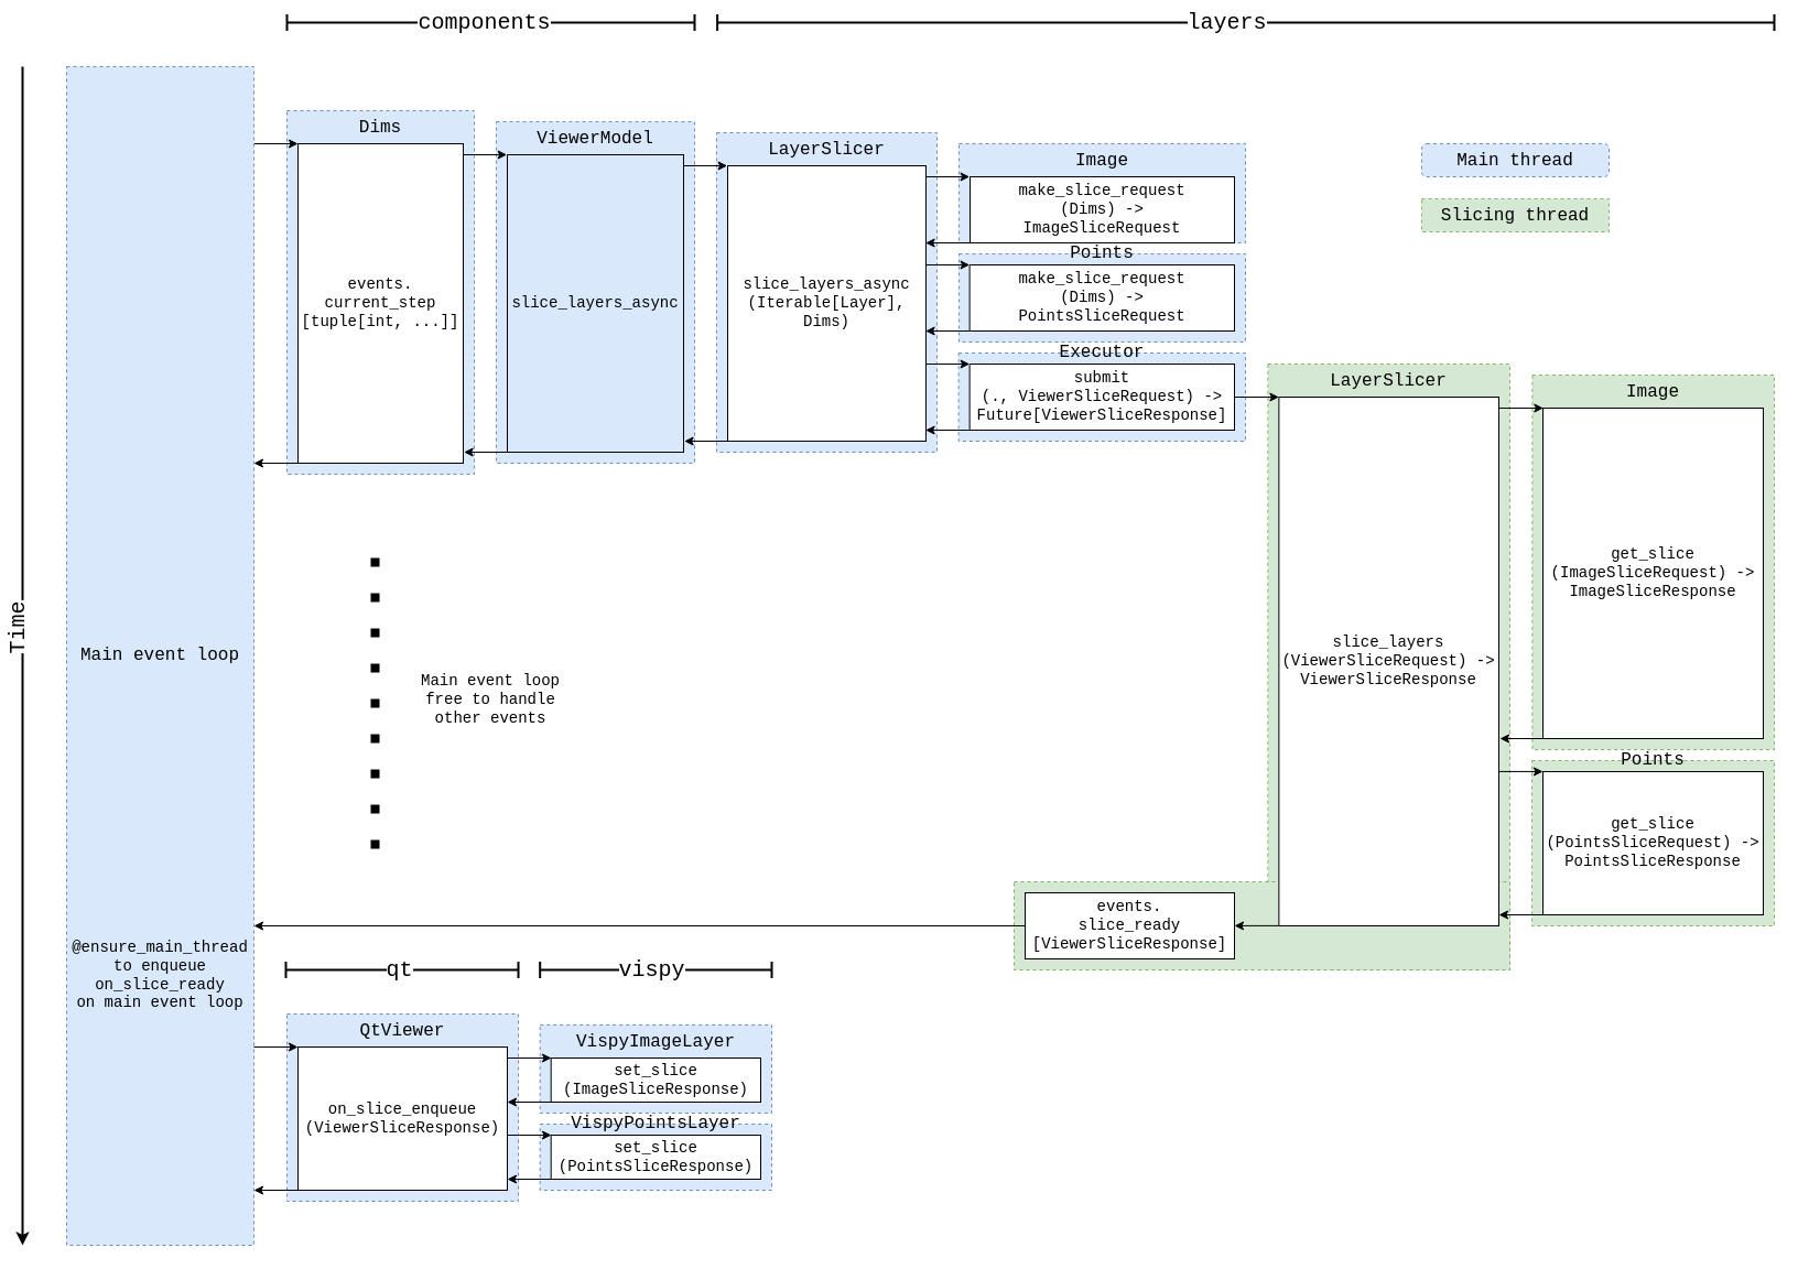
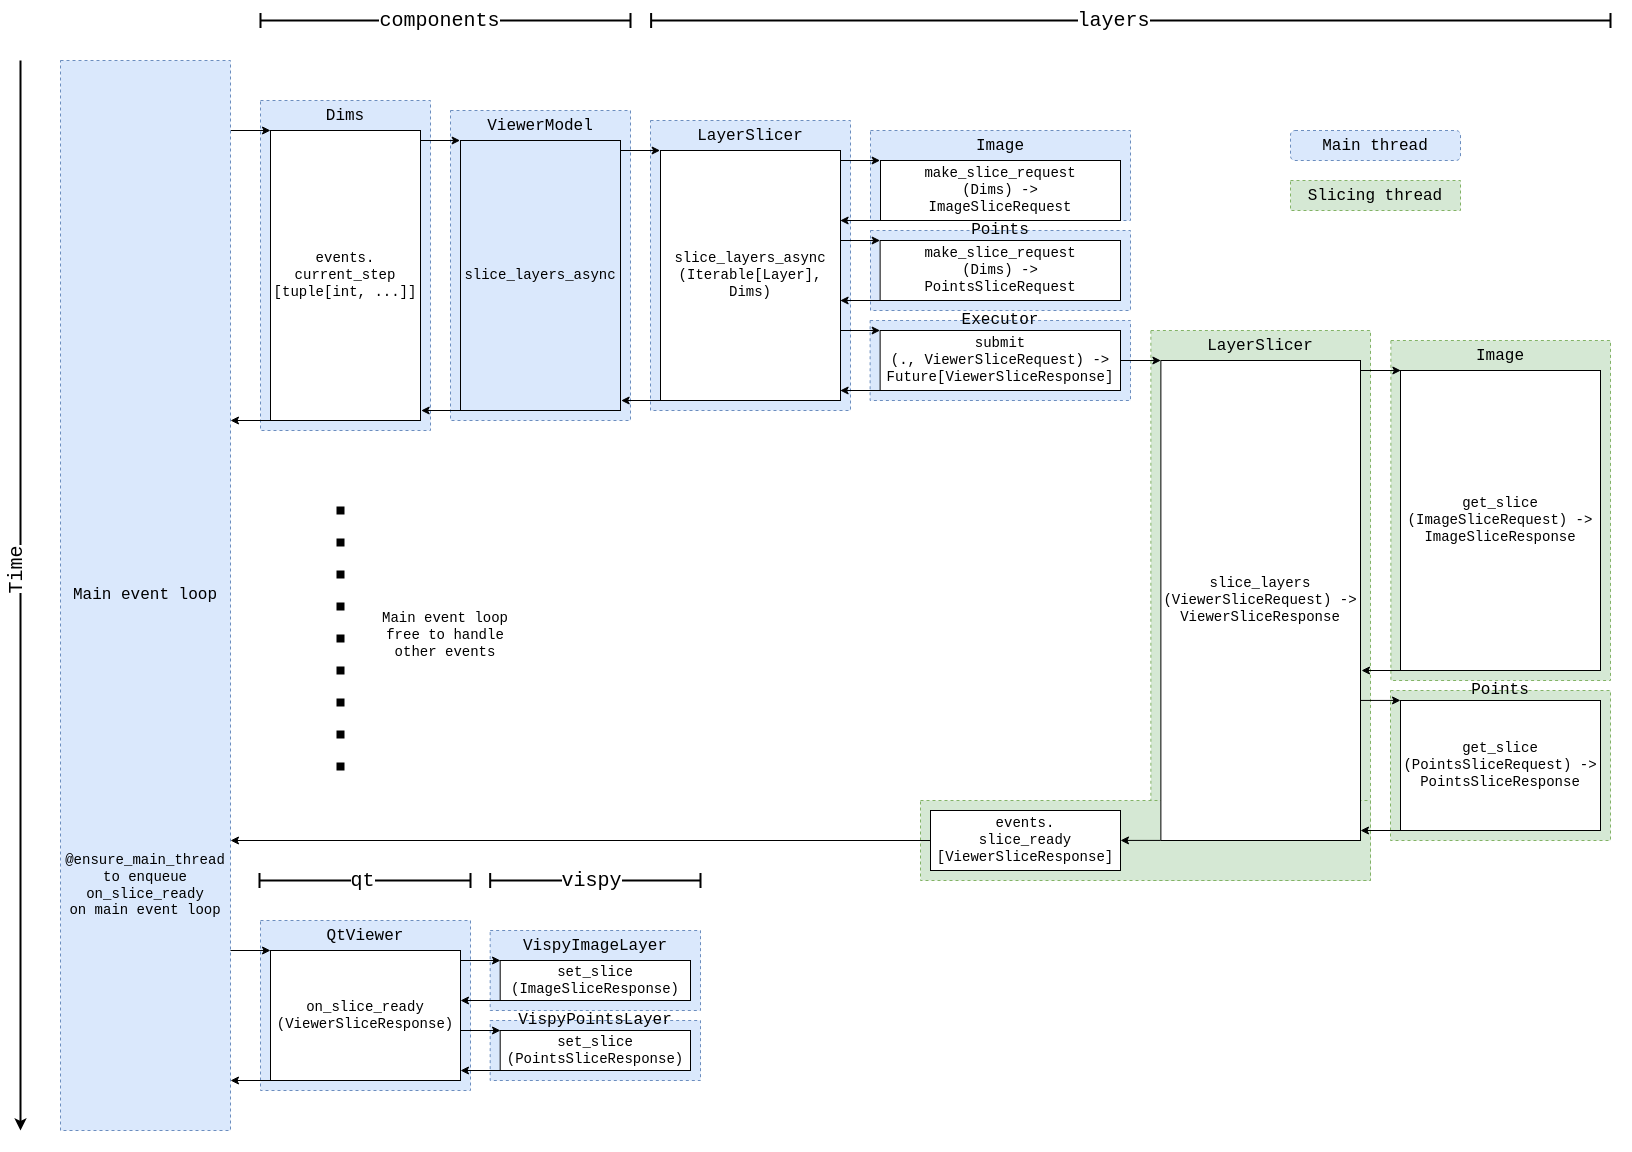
- <mxCell id="35" value="on_slice_enqueue&lt;br style=&quot;font-size: 14px;&quot;&gt;(ViewerSliceResponse)" style="rounded=0;whiteSpace=wrap;html=1;fontSize=14;fontFamily=Courier New;" parent="1" vertex="1"><mxGeometry x="270" y="950" width="190" height="130" as="geometry" /></mxCell>
+ <mxCell id="35" value="on_slice_ready&lt;br style=&quot;font-size: 14px;&quot;&gt;(ViewerSliceResponse)" style="rounded=0;whiteSpace=wrap;html=1;fontSize=14;fontFamily=Courier New;" parent="1" vertex="1"><mxGeometry x="270" y="950" width="190" height="130" as="geometry" /></mxCell>
